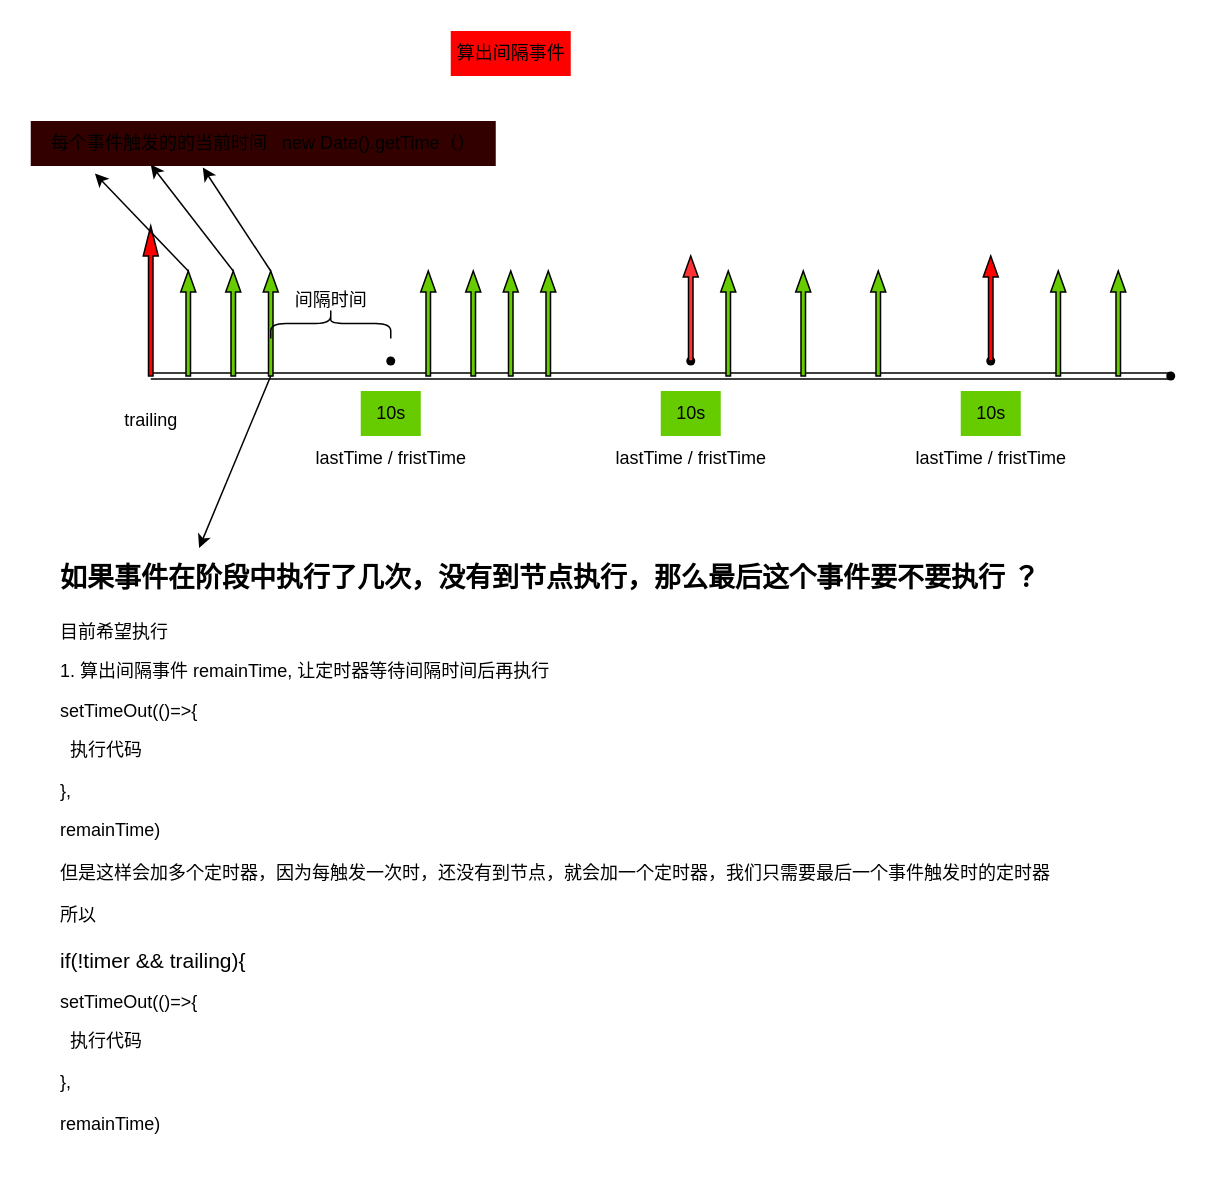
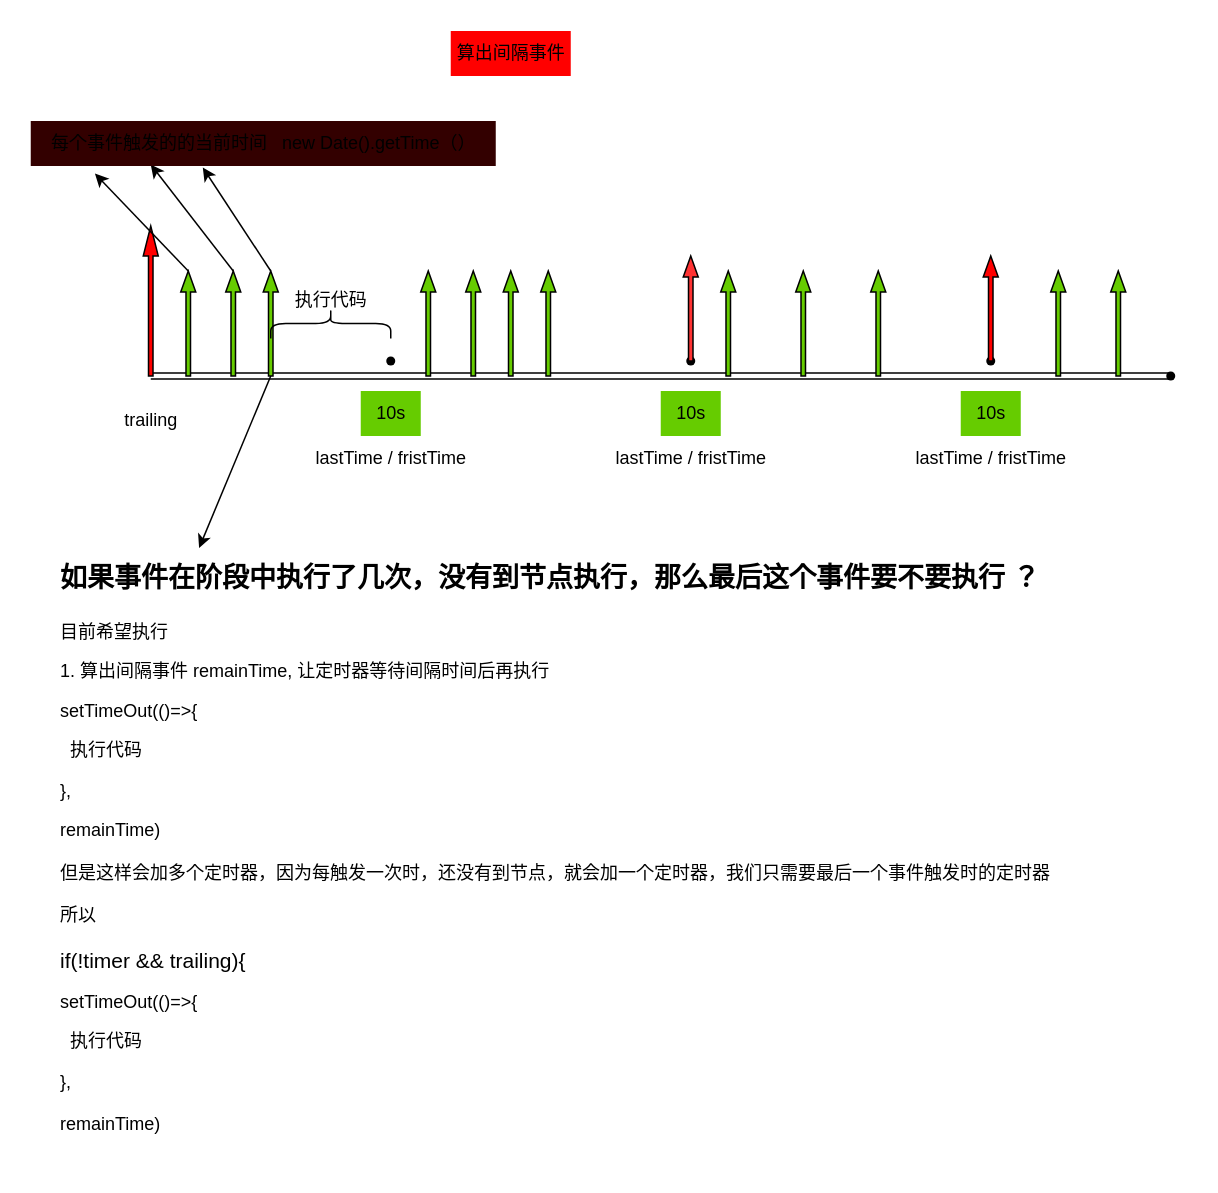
- <mxCell id="24" value="间隔时间" style="text;html=1;align=center;verticalAlign=middle;resizable=0;points=[];autosize=1;strokeColor=none;fillColor=none;" parent="1" vertex="1"><mxGeometry x="185" y="185" width="70" height="30" as="geometry" /></mxCell>
+ <mxCell id="24" value="执行代码" style="text;html=1;align=center;verticalAlign=middle;resizable=0;points=[];autosize=1;strokeColor=none;fillColor=none;" parent="1" vertex="1"><mxGeometry x="185" y="185" width="70" height="30" as="geometry" /></mxCell>
